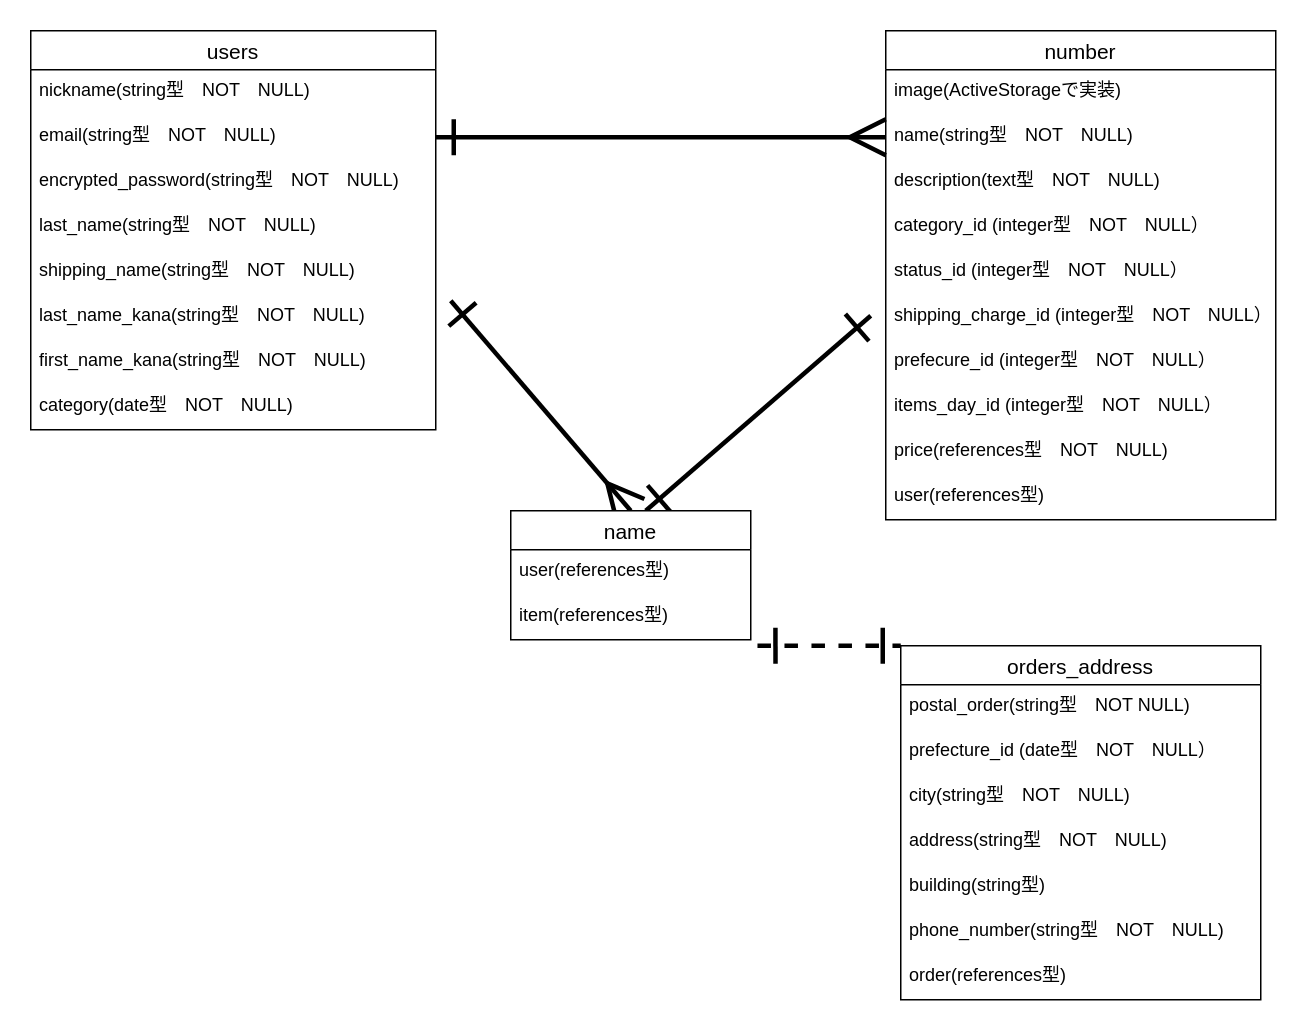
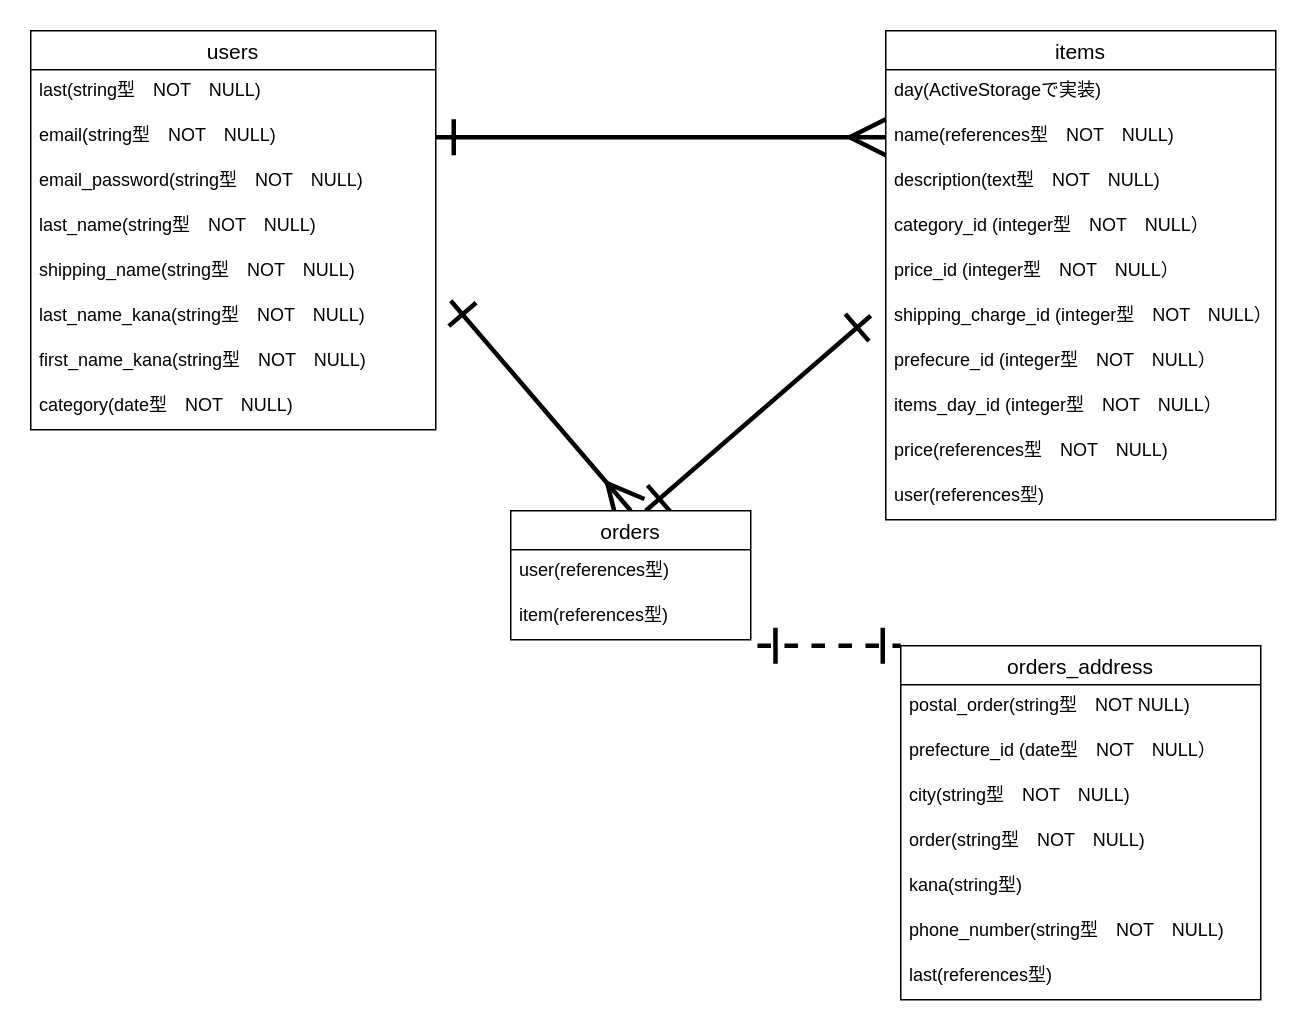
- <mxCell id="3" value="number" style="swimlane;fontStyle=0;childLayout=stackLayout;horizontal=1;startSize=26;horizontalStack=0;resizeParent=1;resizeParentMax=0;resizeLast=0;collapsible=1;marginBottom=0;align=center;fontSize=14;" vertex="1" parent="1"><mxGeometry x="590" y="20" width="260" height="326" as="geometry" /></mxCell>
+ <mxCell id="3" value="items" style="swimlane;fontStyle=0;childLayout=stackLayout;horizontal=1;startSize=26;horizontalStack=0;resizeParent=1;resizeParentMax=0;resizeLast=0;collapsible=1;marginBottom=0;align=center;fontSize=14;" vertex="1" parent="1"><mxGeometry x="590" y="20" width="260" height="326" as="geometry" /></mxCell>
- <mxCell id="16" value="nickname(string型　NOT　NULL)" style="text;strokeColor=none;fillColor=none;spacingLeft=4;spacingRight=4;overflow=hidden;rotatable=0;points=[[0,0.5],[1,0.5]];portConstraint=eastwest;fontSize=12;" vertex="1" parent="15"><mxGeometry y="26" width="270" height="30" as="geometry" /></mxCell>
+ <mxCell id="16" value="last(string型　NOT　NULL)" style="text;strokeColor=none;fillColor=none;spacingLeft=4;spacingRight=4;overflow=hidden;rotatable=0;points=[[0,0.5],[1,0.5]];portConstraint=eastwest;fontSize=12;" vertex="1" parent="15"><mxGeometry y="26" width="270" height="30" as="geometry" /></mxCell>
- <mxCell id="4" value="image(ActiveStorageで実装)" style="text;strokeColor=none;fillColor=none;spacingLeft=4;spacingRight=4;overflow=hidden;rotatable=0;points=[[0,0.5],[1,0.5]];portConstraint=eastwest;fontSize=12;" vertex="1" parent="3"><mxGeometry y="26" width="260" height="30" as="geometry" /></mxCell>
+ <mxCell id="4" value="day(ActiveStorageで実装)" style="text;strokeColor=none;fillColor=none;spacingLeft=4;spacingRight=4;overflow=hidden;rotatable=0;points=[[0,0.5],[1,0.5]];portConstraint=eastwest;fontSize=12;" vertex="1" parent="3"><mxGeometry y="26" width="260" height="30" as="geometry" /></mxCell>
- <mxCell id="5" value="name(string型　NOT　NULL)" style="text;strokeColor=none;fillColor=none;spacingLeft=4;spacingRight=4;overflow=hidden;rotatable=0;points=[[0,0.5],[1,0.5]];portConstraint=eastwest;fontSize=12;" vertex="1" parent="3"><mxGeometry y="56" width="260" height="30" as="geometry" /></mxCell>
+ <mxCell id="5" value="name(references型　NOT　NULL)" style="text;strokeColor=none;fillColor=none;spacingLeft=4;spacingRight=4;overflow=hidden;rotatable=0;points=[[0,0.5],[1,0.5]];portConstraint=eastwest;fontSize=12;" vertex="1" parent="3"><mxGeometry y="56" width="260" height="30" as="geometry" /></mxCell>
- <mxCell id="18" value="encrypted_password(string型　NOT　NULL)" style="text;strokeColor=none;fillColor=none;spacingLeft=4;spacingRight=4;overflow=hidden;rotatable=0;points=[[0,0.5],[1,0.5]];portConstraint=eastwest;fontSize=12;" vertex="1" parent="15"><mxGeometry y="86" width="270" height="30" as="geometry" /></mxCell>
+ <mxCell id="18" value="email_password(string型　NOT　NULL)" style="text;strokeColor=none;fillColor=none;spacingLeft=4;spacingRight=4;overflow=hidden;rotatable=0;points=[[0,0.5],[1,0.5]];portConstraint=eastwest;fontSize=12;" vertex="1" parent="15"><mxGeometry y="86" width="270" height="30" as="geometry" /></mxCell>
- <mxCell id="8" value="status_id (integer型　NOT　NULL）" style="text;strokeColor=none;fillColor=none;spacingLeft=4;spacingRight=4;overflow=hidden;rotatable=0;points=[[0,0.5],[1,0.5]];portConstraint=eastwest;fontSize=12;" vertex="1" parent="3"><mxGeometry y="146" width="260" height="30" as="geometry" /></mxCell>
+ <mxCell id="8" value="price_id (integer型　NOT　NULL）" style="text;strokeColor=none;fillColor=none;spacingLeft=4;spacingRight=4;overflow=hidden;rotatable=0;points=[[0,0.5],[1,0.5]];portConstraint=eastwest;fontSize=12;" vertex="1" parent="3"><mxGeometry y="146" width="260" height="30" as="geometry" /></mxCell>
- <mxCell id="24" value="name" style="swimlane;fontStyle=0;childLayout=stackLayout;horizontal=1;startSize=26;horizontalStack=0;resizeParent=1;resizeParentMax=0;resizeLast=0;collapsible=1;marginBottom=0;align=center;fontSize=14;" vertex="1" parent="1"><mxGeometry x="340" y="340" width="160" height="86" as="geometry" /></mxCell>
+ <mxCell id="24" value="orders" style="swimlane;fontStyle=0;childLayout=stackLayout;horizontal=1;startSize=26;horizontalStack=0;resizeParent=1;resizeParentMax=0;resizeLast=0;collapsible=1;marginBottom=0;align=center;fontSize=14;" vertex="1" parent="1"><mxGeometry x="340" y="340" width="160" height="86" as="geometry" /></mxCell>
- <mxCell id="31" value="address(string型　NOT　NULL)" style="text;strokeColor=none;fillColor=none;spacingLeft=4;spacingRight=4;overflow=hidden;rotatable=0;points=[[0,0.5],[1,0.5]];portConstraint=eastwest;fontSize=12;" vertex="1" parent="27"><mxGeometry y="116" width="240" height="30" as="geometry" /></mxCell>
+ <mxCell id="31" value="order(string型　NOT　NULL)" style="text;strokeColor=none;fillColor=none;spacingLeft=4;spacingRight=4;overflow=hidden;rotatable=0;points=[[0,0.5],[1,0.5]];portConstraint=eastwest;fontSize=12;" vertex="1" parent="27"><mxGeometry y="116" width="240" height="30" as="geometry" /></mxCell>
- <mxCell id="32" value="building(string型)" style="text;strokeColor=none;fillColor=none;spacingLeft=4;spacingRight=4;overflow=hidden;rotatable=0;points=[[0,0.5],[1,0.5]];portConstraint=eastwest;fontSize=12;" vertex="1" parent="27"><mxGeometry y="146" width="240" height="30" as="geometry" /></mxCell>
+ <mxCell id="32" value="kana(string型)" style="text;strokeColor=none;fillColor=none;spacingLeft=4;spacingRight=4;overflow=hidden;rotatable=0;points=[[0,0.5],[1,0.5]];portConstraint=eastwest;fontSize=12;" vertex="1" parent="27"><mxGeometry y="146" width="240" height="30" as="geometry" /></mxCell>
- <mxCell id="34" value="order(references型)" style="text;strokeColor=none;fillColor=none;spacingLeft=4;spacingRight=4;overflow=hidden;rotatable=0;points=[[0,0.5],[1,0.5]];portConstraint=eastwest;fontSize=12;" vertex="1" parent="27"><mxGeometry y="206" width="240" height="30" as="geometry" /></mxCell>
+ <mxCell id="34" value="last(references型)" style="text;strokeColor=none;fillColor=none;spacingLeft=4;spacingRight=4;overflow=hidden;rotatable=0;points=[[0,0.5],[1,0.5]];portConstraint=eastwest;fontSize=12;" vertex="1" parent="27"><mxGeometry y="206" width="240" height="30" as="geometry" /></mxCell>
